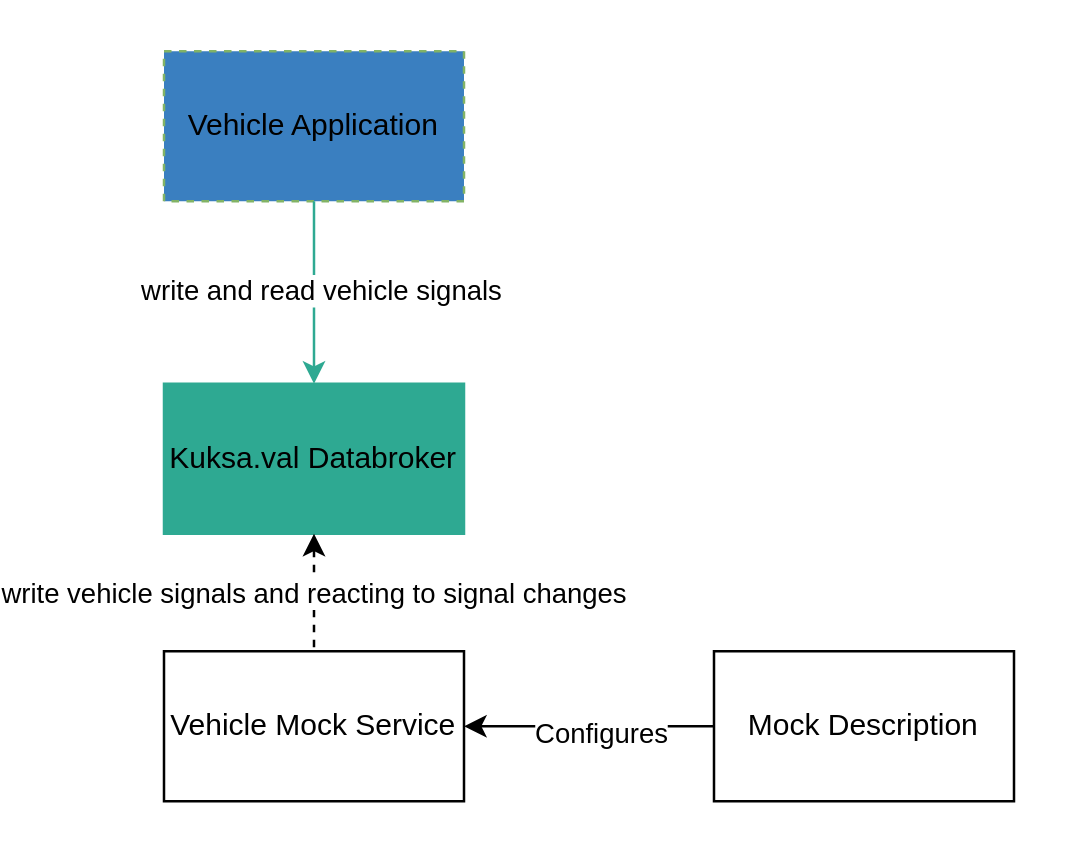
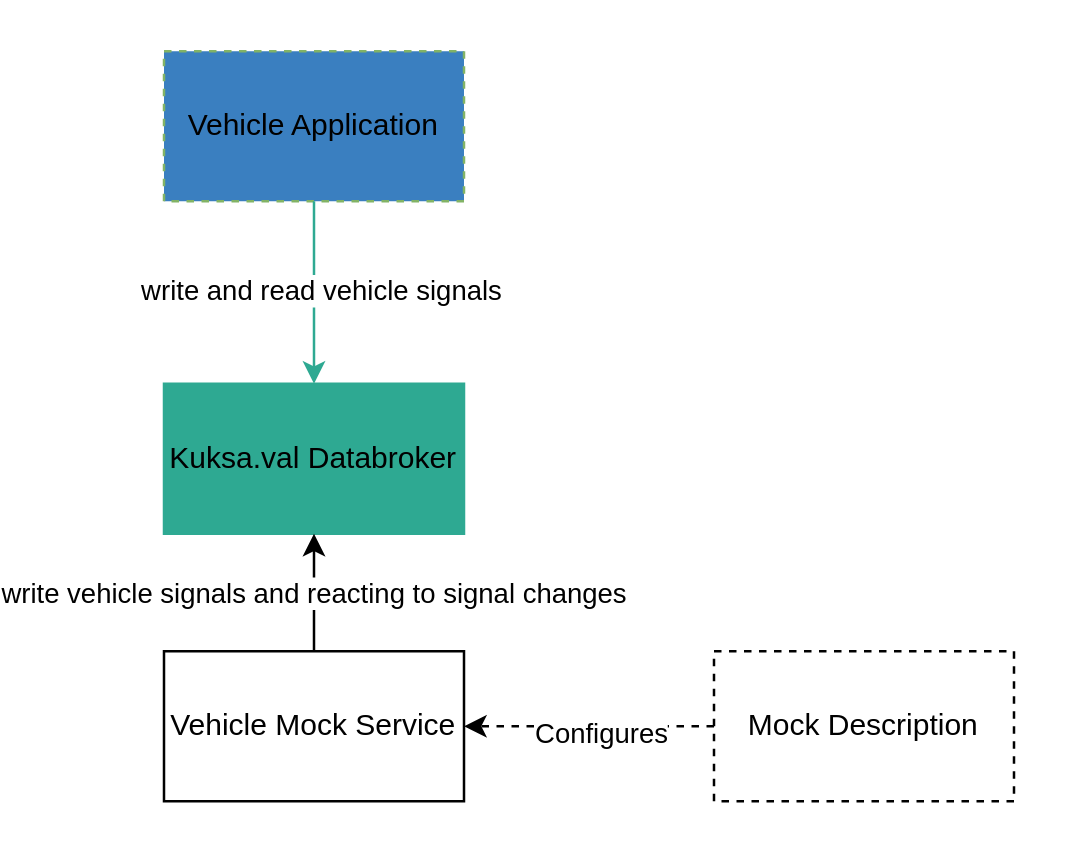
- <mxCell id="7" value="write vehicle signals and reacting to signal changes" style="edgeStyle=none;html=1;startArrow=classic;startFill=1;exitX=0.5;exitY=1;exitDx=0;exitDy=0;entryX=0.5;entryY=0;entryDx=0;entryDy=0;endArrow=none;endFill=0;dashed=1;" parent="1" source="3" target="4" edge="1"><mxGeometry relative="1" as="geometry"><mxPoint x="90" y="223" as="sourcePoint" /><mxPoint x="190" y="250" as="targetPoint" /></mxGeometry></mxCell>
+ <mxCell id="7" value="write vehicle signals and reacting to signal changes" style="edgeStyle=none;html=1;startArrow=classic;startFill=1;exitX=0.5;exitY=1;exitDx=0;exitDy=0;entryX=0.5;entryY=0;entryDx=0;entryDy=0;endArrow=none;endFill=0;" parent="1" source="3" target="4" edge="1"><mxGeometry relative="1" as="geometry"><mxPoint x="90" y="223" as="sourcePoint" /><mxPoint x="190" y="250" as="targetPoint" /></mxGeometry></mxCell>
- <mxCell id="9" value="" style="endArrow=classic;html=1;entryX=1;entryY=0.5;entryDx=0;entryDy=0;" edge="1" parent="1" source="8" target="4"><mxGeometry width="50" height="50" relative="1" as="geometry"><mxPoint x="70" y="250" as="sourcePoint" /><mxPoint x="120" y="200" as="targetPoint" /></mxGeometry></mxCell>
+ <mxCell id="9" value="" style="endArrow=classic;html=1;entryX=1;entryY=0.5;entryDx=0;entryDy=0;dashed=1;" edge="1" parent="1" source="8" target="4"><mxGeometry width="50" height="50" relative="1" as="geometry"><mxPoint x="70" y="250" as="sourcePoint" /><mxPoint x="120" y="200" as="targetPoint" /></mxGeometry></mxCell>
- <mxCell id="8" value="Mock Description" style="rounded=0;whiteSpace=wrap;html=1;" vertex="1" parent="1"><mxGeometry x="240" y="260" width="120" height="60" as="geometry" /></mxCell>
+ <mxCell id="8" value="Mock Description" style="rounded=0;whiteSpace=wrap;html=1;dashed=1;" vertex="1" parent="1"><mxGeometry x="240" y="260" width="120" height="60" as="geometry" /></mxCell>
